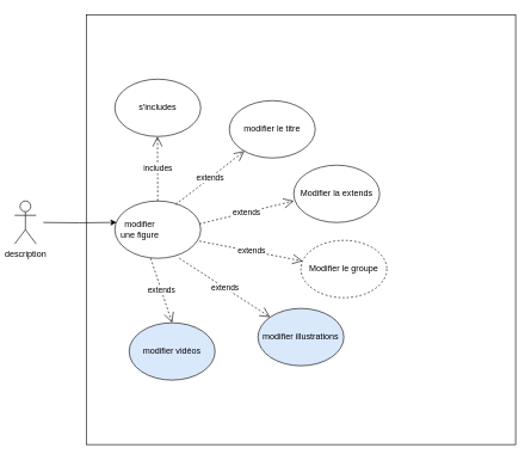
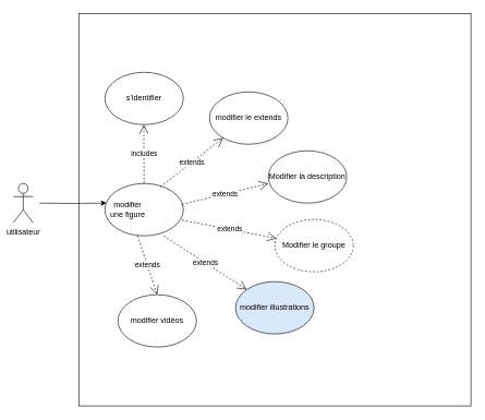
- <mxCell id="6" value="s'includes" style="ellipse;whiteSpace=wrap;html=1;" vertex="1" parent="1"><mxGeometry x="160" y="110" width="120" height="80" as="geometry" /></mxCell>
+ <mxCell id="6" value="s'identifier" style="ellipse;whiteSpace=wrap;html=1;" vertex="1" parent="1"><mxGeometry x="160" y="110" width="120" height="80" as="geometry" /></mxCell>
- <mxCell id="8" value="modifier le titre" style="ellipse;whiteSpace=wrap;html=1;" vertex="1" parent="1"><mxGeometry x="320" y="140" width="120" height="80" as="geometry" /></mxCell>
+ <mxCell id="8" value="modifier le extends" style="ellipse;whiteSpace=wrap;html=1;" vertex="1" parent="1"><mxGeometry x="320" y="140" width="120" height="80" as="geometry" /></mxCell>
- <mxCell id="9" value="Modifier la extends" style="ellipse;whiteSpace=wrap;html=1;" vertex="1" parent="1"><mxGeometry x="410" y="230" width="120" height="80" as="geometry" /></mxCell>
+ <mxCell id="9" value="Modifier la description" style="ellipse;whiteSpace=wrap;html=1;" vertex="1" parent="1"><mxGeometry x="410" y="230" width="120" height="80" as="geometry" /></mxCell>
- <mxCell id="3" value="description" style="shape=umlActor;verticalLabelPosition=bottom;verticalAlign=top;html=1;outlineConnect=0;" vertex="1" parent="1"><mxGeometry x="20" y="280" width="30" height="60" as="geometry" /></mxCell>
+ <mxCell id="3" value="utilisateur" style="shape=umlActor;verticalLabelPosition=bottom;verticalAlign=top;html=1;outlineConnect=0;" vertex="1" parent="1"><mxGeometry x="20" y="280" width="30" height="60" as="geometry" /></mxCell>
- <mxCell id="16" value="modifier vidéos" style="ellipse;whiteSpace=wrap;html=1;fillColor=#dae8fc;" vertex="1" parent="1"><mxGeometry x="180" y="450" width="120" height="80" as="geometry" /></mxCell>
+ <mxCell id="16" value="modifier vidéos" style="ellipse;whiteSpace=wrap;html=1;" vertex="1" parent="1"><mxGeometry x="180" y="450" width="120" height="80" as="geometry" /></mxCell>
